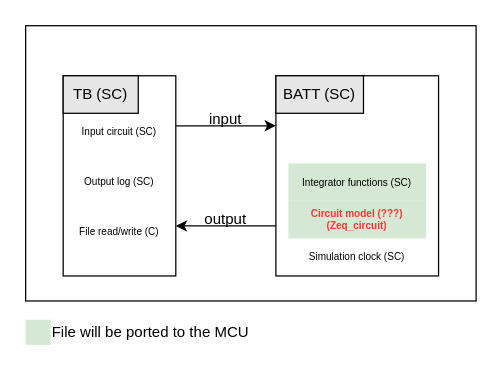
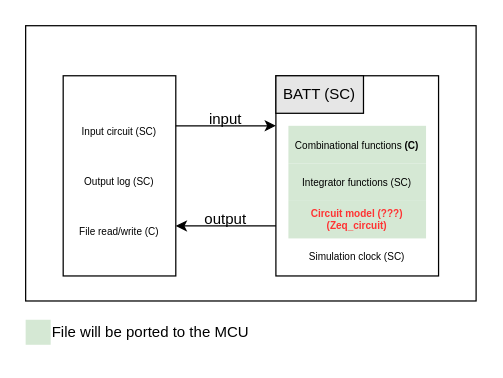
- <mxCell id="4" value="TB (SC)" style="text;html=1;strokeColor=default;fillColor=#E6E6E6;align=center;verticalAlign=middle;whiteSpace=wrap;rounded=0;" parent="1" vertex="1"><mxGeometry x="50" y="60" width="60" height="30" as="geometry" /></mxCell>
+ <mxCell id="14" value="&lt;font style=&quot;font-size: 8px;&quot;&gt;Combinational functions &lt;b&gt;(C)&lt;/b&gt;&lt;/font&gt;" style="text;html=1;strokeColor=none;fillColor=#d5e8d4;align=center;verticalAlign=middle;whiteSpace=wrap;rounded=0;" parent="1" vertex="1"><mxGeometry x="230" y="100" width="110" height="30" as="geometry" /></mxCell>
